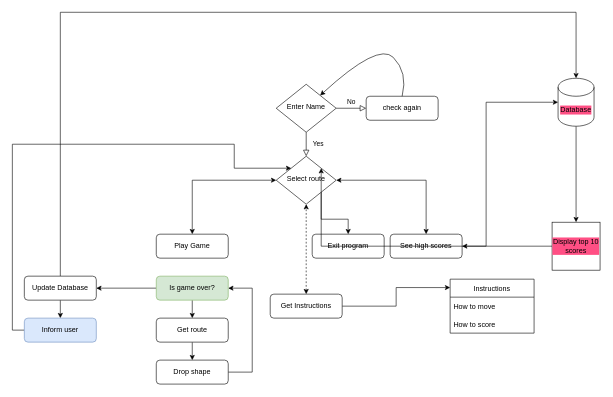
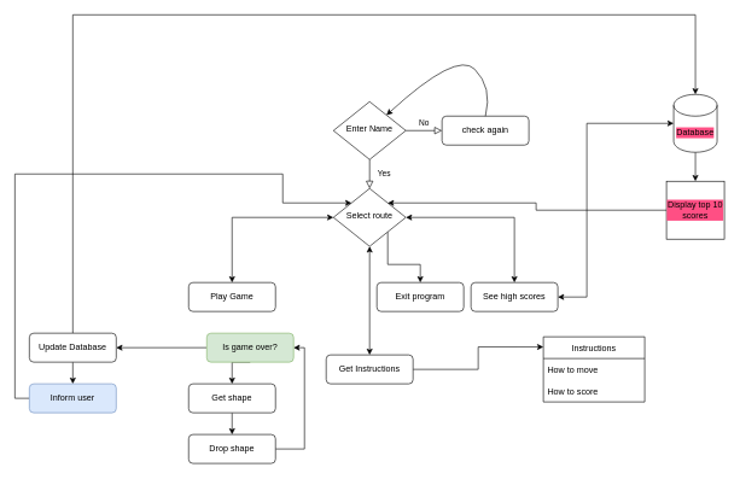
- <mxCell id="21" value="Display top 10 scores" style="whiteSpace=wrap;html=1;aspect=fixed;labelBackgroundColor=#FF4F84;" vertex="1" parent="1"><mxGeometry x="920" y="370" width="80" height="80" as="geometry" /></mxCell>
+ <mxCell id="21" value="Display top 10 scores" style="whiteSpace=wrap;html=1;aspect=fixed;labelBackgroundColor=#FF4F84;" vertex="1" parent="1"><mxGeometry x="920" y="250" width="80" height="80" as="geometry" /></mxCell>
- <mxCell id="14" value="" style="endArrow=classic;startArrow=classic;html=1;rounded=0;entryX=0.5;entryY=1;entryDx=0;entryDy=0;exitX=0.5;exitY=0;exitDx=0;exitDy=0;dashed=1;" edge="1" parent="1" source="13" target="7"><mxGeometry width="50" height="50" relative="1" as="geometry"><mxPoint x="480" y="390" as="sourcePoint" /><mxPoint x="530" y="340" as="targetPoint" /></mxGeometry></mxCell>
+ <mxCell id="14" value="" style="endArrow=classic;startArrow=classic;html=1;rounded=0;entryX=0.5;entryY=1;entryDx=0;entryDy=0;exitX=0.5;exitY=0;exitDx=0;exitDy=0;" edge="1" parent="1" source="13" target="7"><mxGeometry width="50" height="50" relative="1" as="geometry"><mxPoint x="480" y="390" as="sourcePoint" /><mxPoint x="530" y="340" as="targetPoint" /></mxGeometry></mxCell>
- <mxCell id="27" value="Is game over?" style="rounded=1;whiteSpace=wrap;html=1;fontSize=12;glass=0;strokeWidth=1;shadow=0;fillColor=#d5e8d4;strokeColor=#82b366;" vertex="1" parent="1"><mxGeometry x="260" y="460" width="120" height="40" as="geometry" /></mxCell>
+ <mxCell id="27" value="Is game over?" style="rounded=1;whiteSpace=wrap;html=1;fontSize=12;glass=0;strokeWidth=1;shadow=0;fillColor=#d5e8d4;strokeColor=#82b366;" vertex="1" parent="1"><mxGeometry x="285" y="460" width="120" height="40" as="geometry" /></mxCell>
- <mxCell id="29" value="&lt;div&gt;Get route&lt;br&gt;&lt;/div&gt;" style="rounded=1;whiteSpace=wrap;html=1;fontSize=12;glass=0;strokeWidth=1;shadow=0;" vertex="1" parent="1"><mxGeometry x="260" y="530" width="120" height="40" as="geometry" /></mxCell>
+ <mxCell id="29" value="&lt;div&gt;Get shape&lt;br&gt;&lt;/div&gt;" style="rounded=1;whiteSpace=wrap;html=1;fontSize=12;glass=0;strokeWidth=1;shadow=0;" vertex="1" parent="1"><mxGeometry x="260" y="530" width="120" height="40" as="geometry" /></mxCell>
